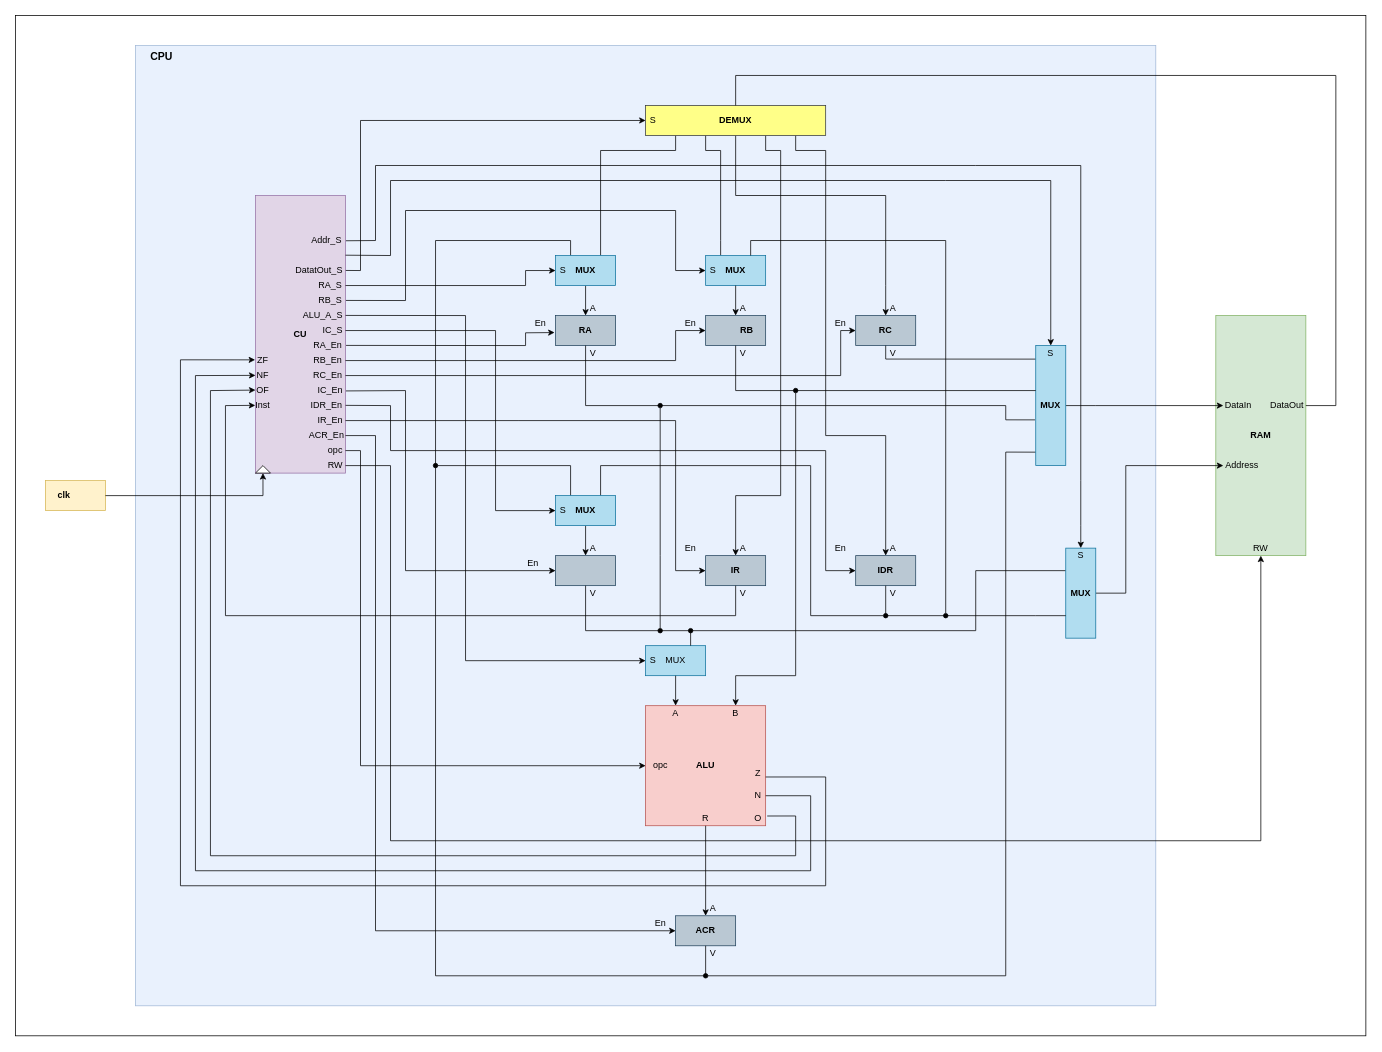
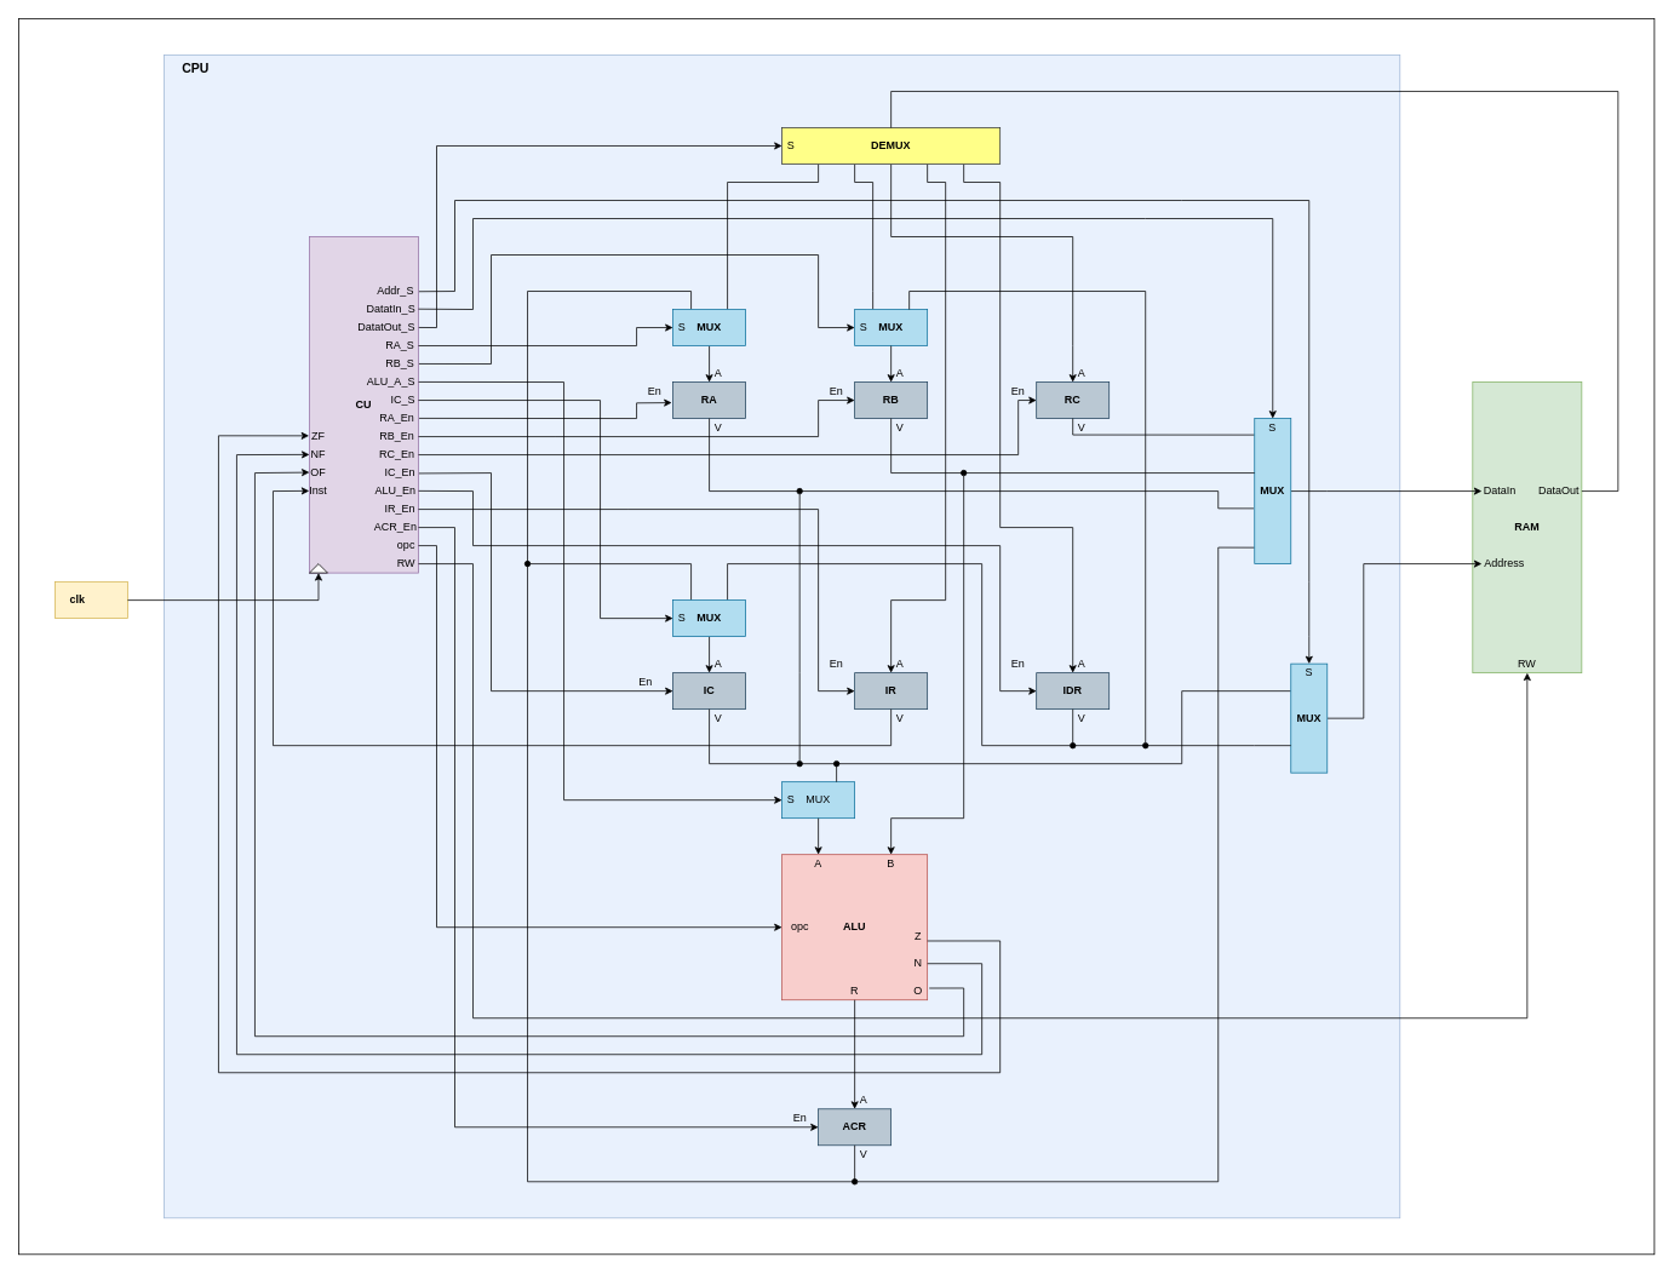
+ <mxCell id="105" value="DatatIn_S" style="text;html=1;strokeColor=none;fillColor=none;align=center;verticalAlign=middle;whiteSpace=wrap;rounded=0;" parent="1" vertex="1"><mxGeometry x="400" y="330" width="60" height="20" as="geometry" /></mxCell>
- <mxCell id="27" value="&lt;b&gt;RB&lt;/b&gt;" style="text;html=1;strokeColor=none;fillColor=none;align=center;verticalAlign=middle;whiteSpace=wrap;rounded=0;" parent="1" vertex="1"><mxGeometry x="975" y="430" width="40" height="20" as="geometry" /></mxCell>
+ <mxCell id="27" value="&lt;b&gt;RB&lt;/b&gt;" style="text;html=1;strokeColor=none;fillColor=none;align=center;verticalAlign=middle;whiteSpace=wrap;rounded=0;" parent="1" vertex="1"><mxGeometry x="960" y="430" width="40" height="20" as="geometry" /></mxCell>
- <mxCell id="111" value="IDR_En" style="text;html=1;strokeColor=none;fillColor=none;align=center;verticalAlign=middle;whiteSpace=wrap;rounded=0;" parent="1" vertex="1"><mxGeometry x="410" y="530" width="50" height="20" as="geometry" /></mxCell>
+ <mxCell id="111" value="ALU_En" style="text;html=1;strokeColor=none;fillColor=none;align=center;verticalAlign=middle;whiteSpace=wrap;rounded=0;" parent="1" vertex="1"><mxGeometry x="410" y="530" width="50" height="20" as="geometry" /></mxCell>
+ <mxCell id="40" value="&lt;b&gt;IC&lt;/b&gt;" style="text;html=1;strokeColor=none;fillColor=none;align=center;verticalAlign=middle;whiteSpace=wrap;rounded=0;" parent="1" vertex="1"><mxGeometry x="760" y="750" width="40" height="20" as="geometry" /></mxCell>
